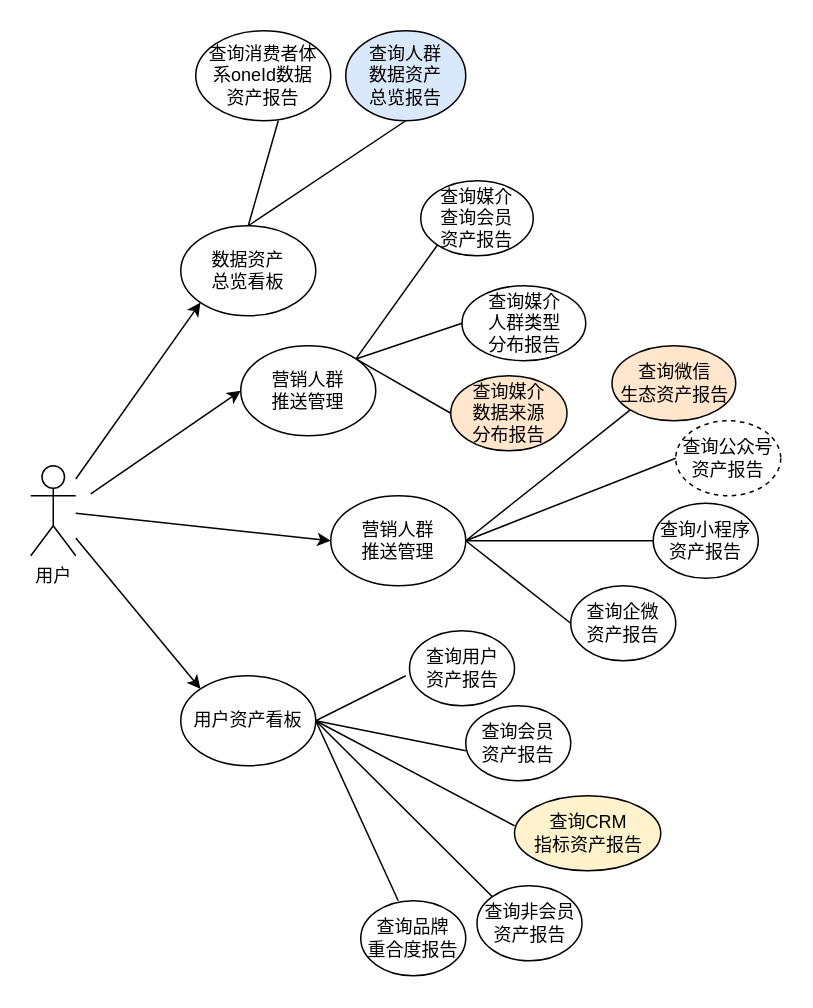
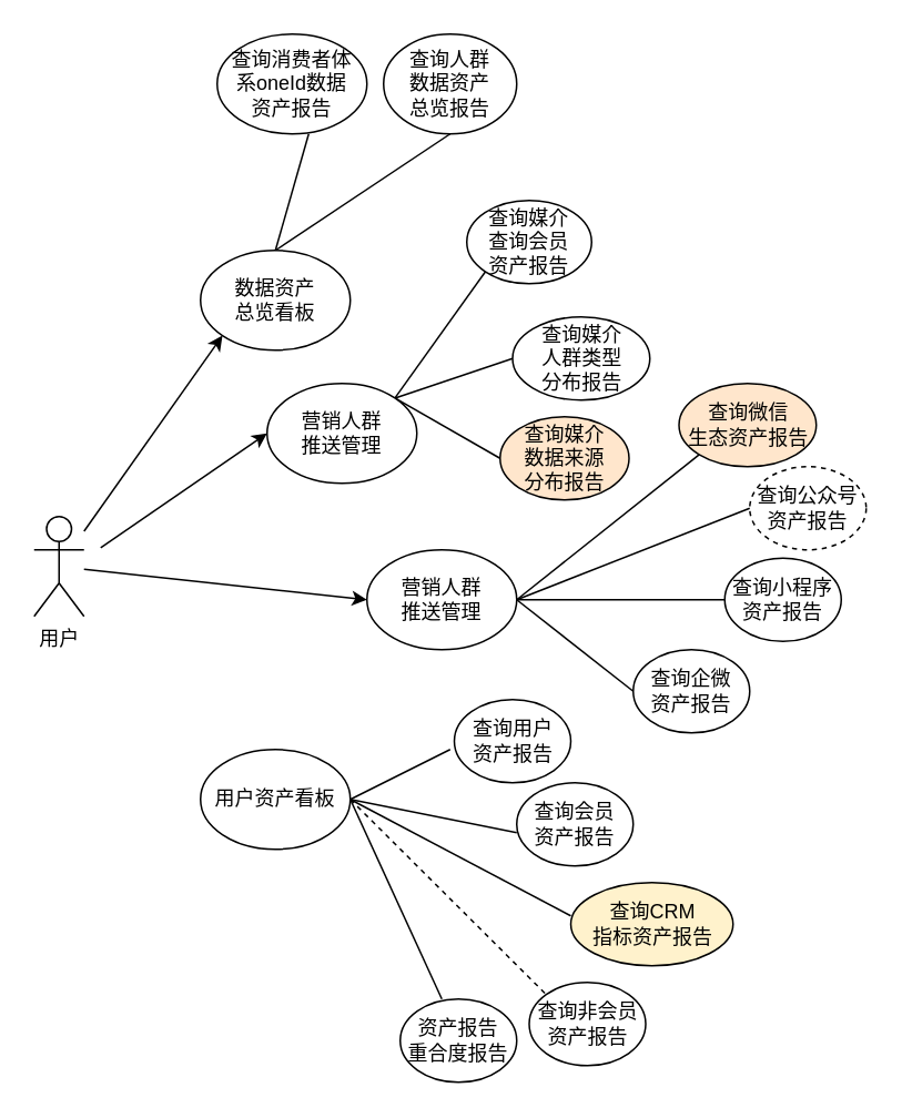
- <mxCell id="11" value="查询人群&lt;br&gt;数据资产&lt;br&gt;总览报告" style="ellipse;whiteSpace=wrap;html=1;fillColor=#dae8fc;" parent="1" vertex="1"><mxGeometry x="230" width="80" height="60" as="geometry" y="20" /></mxCell>
+ <mxCell id="11" value="查询人群&lt;br&gt;数据资产&lt;br&gt;总览报告" style="ellipse;whiteSpace=wrap;html=1;" parent="1" vertex="1"><mxGeometry x="230" width="80" height="60" as="geometry" y="20" /></mxCell>
- <mxCell id="4" style="edgeStyle=none;rounded=0;orthogonalLoop=1;jettySize=auto;html=1;entryX=0;entryY=0;entryDx=0;entryDy=0;" parent="1" source="5" target="8" edge="1"><mxGeometry relative="1" as="geometry" /></mxCell>
- <mxCell id="35" value="" style="endArrow=none;html=1;rounded=0;entryX=0;entryY=0;entryDx=0;entryDy=0;exitX=1;exitY=0.5;exitDx=0;exitDy=0;" parent="1" source="8" target="19" edge="1"><mxGeometry width="50" height="50" relative="1" as="geometry"><mxPoint x="330" y="460" as="sourcePoint" /><mxPoint x="380" y="410" as="targetPoint" /></mxGeometry></mxCell>
+ <mxCell id="35" value="" style="endArrow=none;html=1;rounded=0;entryX=0;entryY=0;entryDx=0;entryDy=0;exitX=1;exitY=0.5;exitDx=0;exitDy=0;dashed=1;" parent="1" source="8" target="19" edge="1"><mxGeometry width="50" height="50" relative="1" as="geometry"><mxPoint x="330" y="460" as="sourcePoint" /><mxPoint x="380" y="410" as="targetPoint" /></mxGeometry></mxCell>
- <mxCell id="18" value="查询品牌&lt;br&gt;重合度报告" style="ellipse;whiteSpace=wrap;html=1;" parent="1" vertex="1"><mxGeometry x="240" y="600" width="70" height="50" as="geometry" /></mxCell>
+ <mxCell id="18" value="资产报告&lt;br&gt;重合度报告" style="ellipse;whiteSpace=wrap;html=1;" parent="1" vertex="1"><mxGeometry x="240" y="600" width="70" height="50" as="geometry" /></mxCell>
